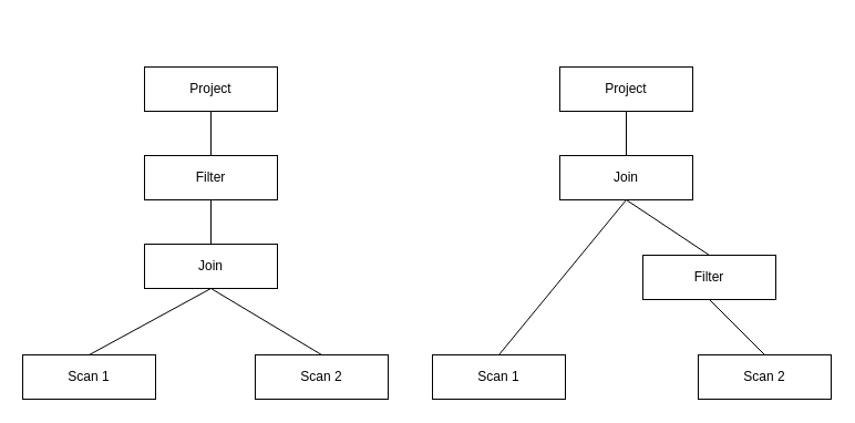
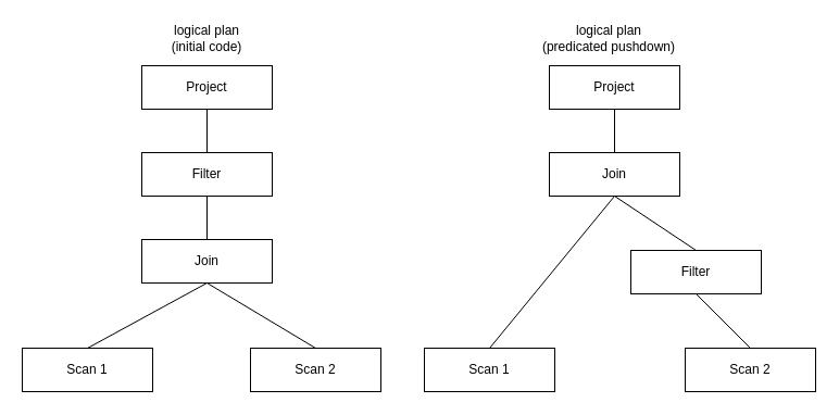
+ <mxCell id="4" value="logical plan &lt;br&gt;(initial code)" style="text;html=1;strokeColor=none;fillColor=none;align=center;verticalAlign=middle;whiteSpace=wrap;rounded=0;" vertex="1" parent="1"><mxGeometry x="130" y="20" width="120" height="30" as="geometry" /></mxCell>
+ <mxCell id="12" value="logical plan &lt;br&gt;(predicated pushdown)" style="text;html=1;strokeColor=none;fillColor=none;align=center;verticalAlign=middle;whiteSpace=wrap;rounded=0;" vertex="1" parent="1"><mxGeometry x="490" y="20" width="140" height="30" as="geometry" /></mxCell>
